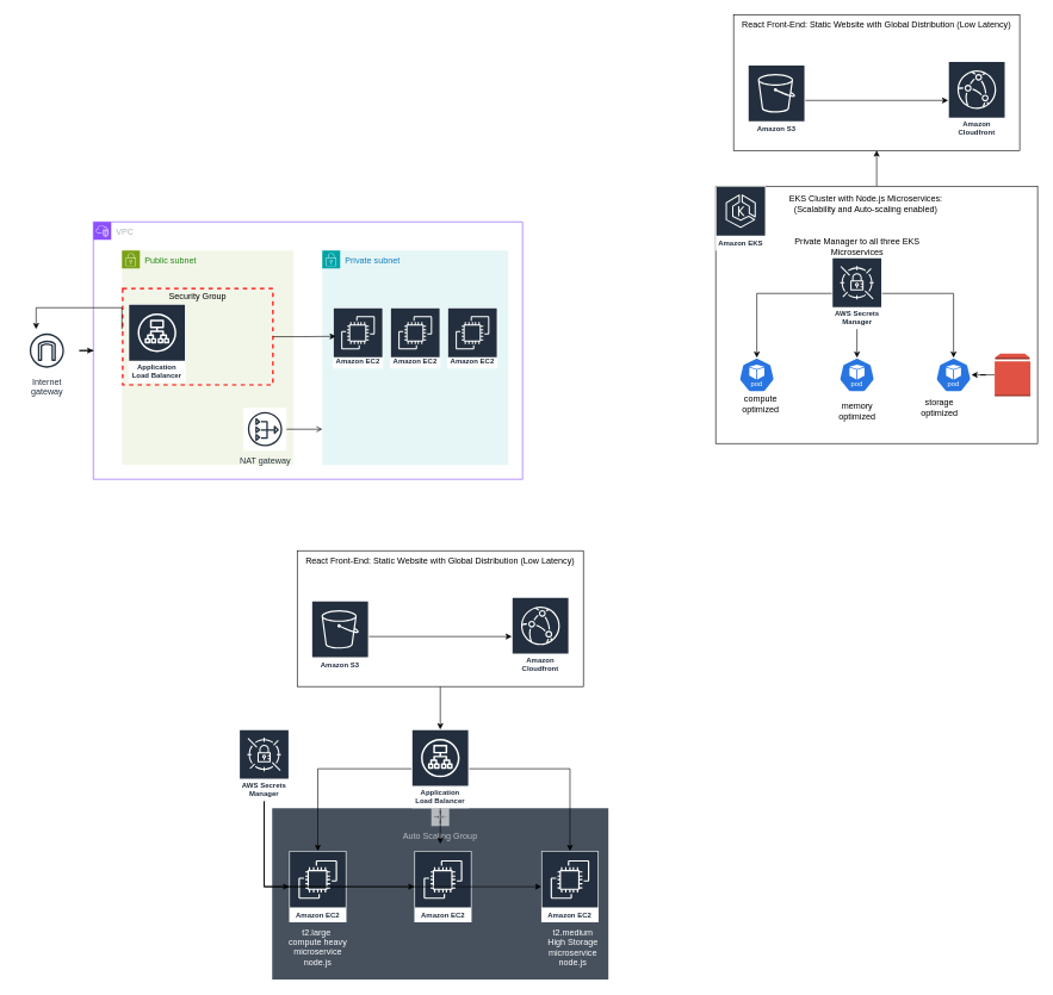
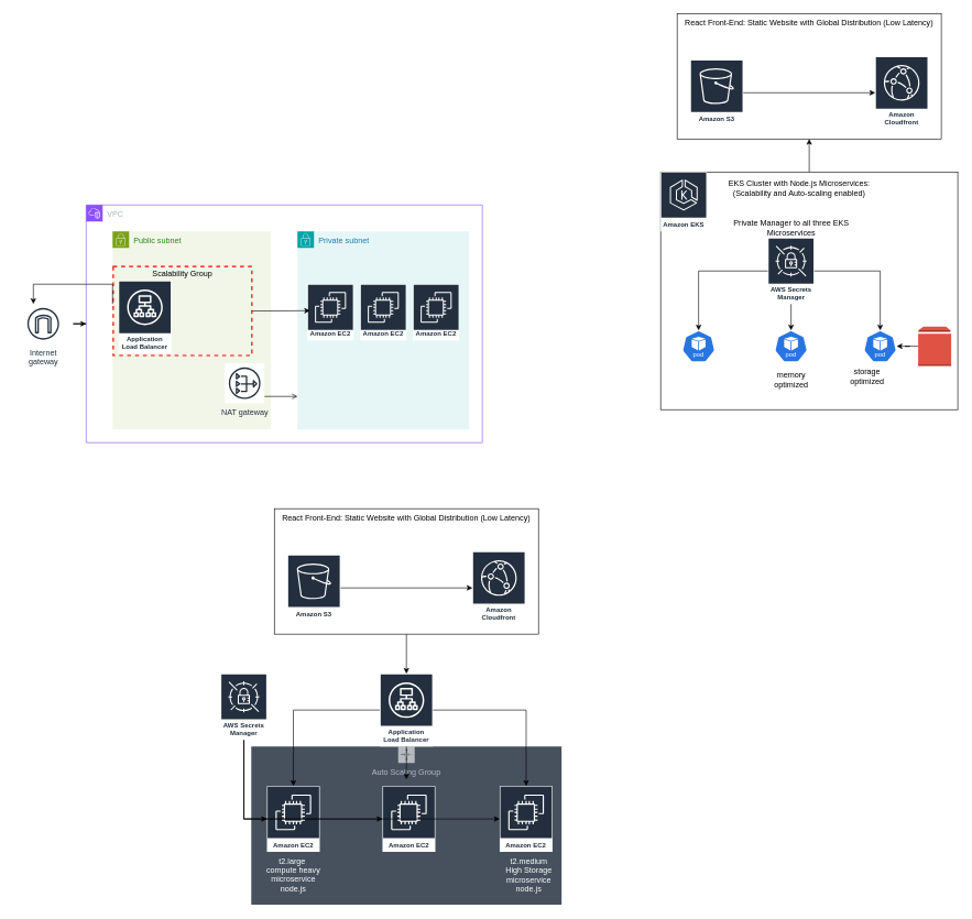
- <mxCell id="10" value="Security Group" style="fontStyle=0;verticalAlign=top;align=center;spacingTop=-2;fillColor=none;rounded=0;whiteSpace=wrap;html=1;strokeColor=#FF0000;strokeWidth=2;dashed=1;container=1;collapsible=0;expand=0;recursiveResize=0;" vertex="1" parent="7"><mxGeometry x="1" y="53" width="210" height="135" as="geometry" /></mxCell>
+ <mxCell id="10" value="Scalability Group" style="fontStyle=0;verticalAlign=top;align=center;spacingTop=-2;fillColor=none;rounded=0;whiteSpace=wrap;html=1;strokeColor=#FF0000;strokeWidth=2;dashed=1;container=1;collapsible=0;expand=0;recursiveResize=0;" vertex="1" parent="7"><mxGeometry x="1" y="53" width="210" height="135" as="geometry" /></mxCell>
- <mxCell id="31" value="compute optimized" style="text;html=1;align=center;verticalAlign=middle;whiteSpace=wrap;rounded=0;" vertex="1" parent="1"><mxGeometry x="1027.5" y="550" width="70" height="30" as="geometry" /></mxCell>
- <mxCell id="9" value="NAT gateway" style="sketch=0;outlineConnect=0;fontColor=#232F3E;gradientColor=none;strokeColor=#232F3E;fillColor=#ffffff;dashed=0;verticalLabelPosition=bottom;verticalAlign=top;align=center;html=1;fontSize=12;fontStyle=0;aspect=fixed;shape=mxgraph.aws4.resourceIcon;resIcon=mxgraph.aws4.nat_gateway;" vertex="1" parent="7"><mxGeometry x="170" y="220" width="60" height="60" as="geometry" /></mxCell>
+ <mxCell id="9" value="NAT gateway" style="sketch=0;outlineConnect=0;fontColor=#232F3E;gradientColor=none;strokeColor=#232F3E;fillColor=#ffffff;dashed=0;verticalLabelPosition=bottom;verticalAlign=top;align=center;html=1;fontSize=12;fontStyle=0;aspect=fixed;shape=mxgraph.aws4.resourceIcon;resIcon=mxgraph.aws4.nat_gateway;" vertex="1" parent="7"><mxGeometry x="170" y="200" width="60" height="60" as="geometry" /></mxCell>
